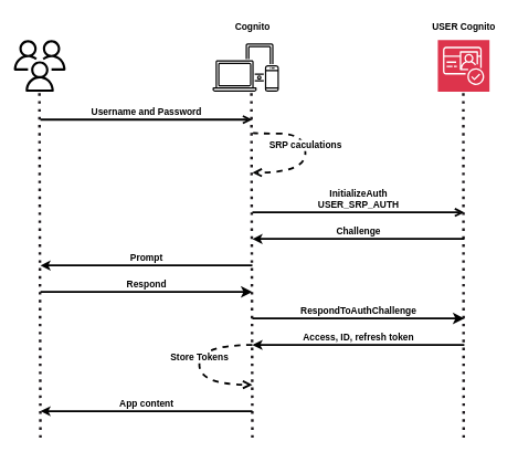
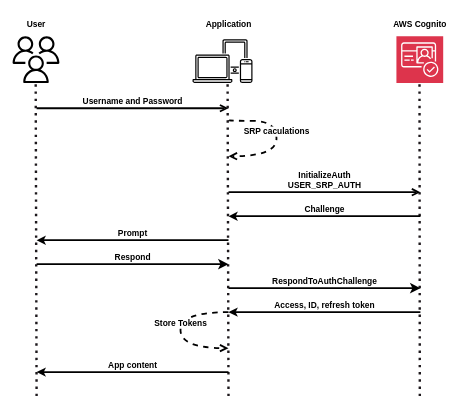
+ <mxCell id="18" value="&lt;span style=&quot;font-size: 14px;&quot;&gt;User&lt;/span&gt;" style="text;html=1;align=center;verticalAlign=middle;resizable=0;points=[];autosize=1;strokeColor=none;fillColor=none;fontColor=#000000;fontSize=14;fontStyle=1" parent="1" vertex="1"><mxGeometry x="29" y="20" width="60" height="40" as="geometry" /></mxCell>
- <mxCell id="19" value="&lt;span style=&quot;font-size: 14px;&quot;&gt;Cognito&lt;/span&gt;" style="text;html=1;align=center;verticalAlign=middle;resizable=0;points=[];autosize=1;strokeColor=none;fillColor=none;fontColor=#000000;fontSize=14;fontStyle=1" parent="1" vertex="1"><mxGeometry x="330" y="20" width="100" height="40" as="geometry" /></mxCell>
+ <mxCell id="19" value="&lt;span style=&quot;font-size: 14px;&quot;&gt;Application&lt;/span&gt;" style="text;html=1;align=center;verticalAlign=middle;resizable=0;points=[];autosize=1;strokeColor=none;fillColor=none;fontColor=#000000;fontSize=14;fontStyle=1" parent="1" vertex="1"><mxGeometry x="330" y="20" width="100" height="40" as="geometry" /></mxCell>
- <mxCell id="20" value="&lt;span style=&quot;font-size: 14px;&quot;&gt;USER Cognito&lt;/span&gt;" style="text;html=1;align=center;verticalAlign=middle;resizable=0;points=[];autosize=1;strokeColor=none;fillColor=none;fontColor=#000000;fontSize=14;fontStyle=1" parent="1" vertex="1"><mxGeometry x="639" y="20" width="120" height="40" as="geometry" /></mxCell>
+ <mxCell id="20" value="&lt;span style=&quot;font-size: 14px;&quot;&gt;AWS Cognito&lt;/span&gt;" style="text;html=1;align=center;verticalAlign=middle;resizable=0;points=[];autosize=1;strokeColor=none;fillColor=none;fontColor=#000000;fontSize=14;fontStyle=1" parent="1" vertex="1"><mxGeometry x="639" y="20" width="120" height="40" as="geometry" /></mxCell>
